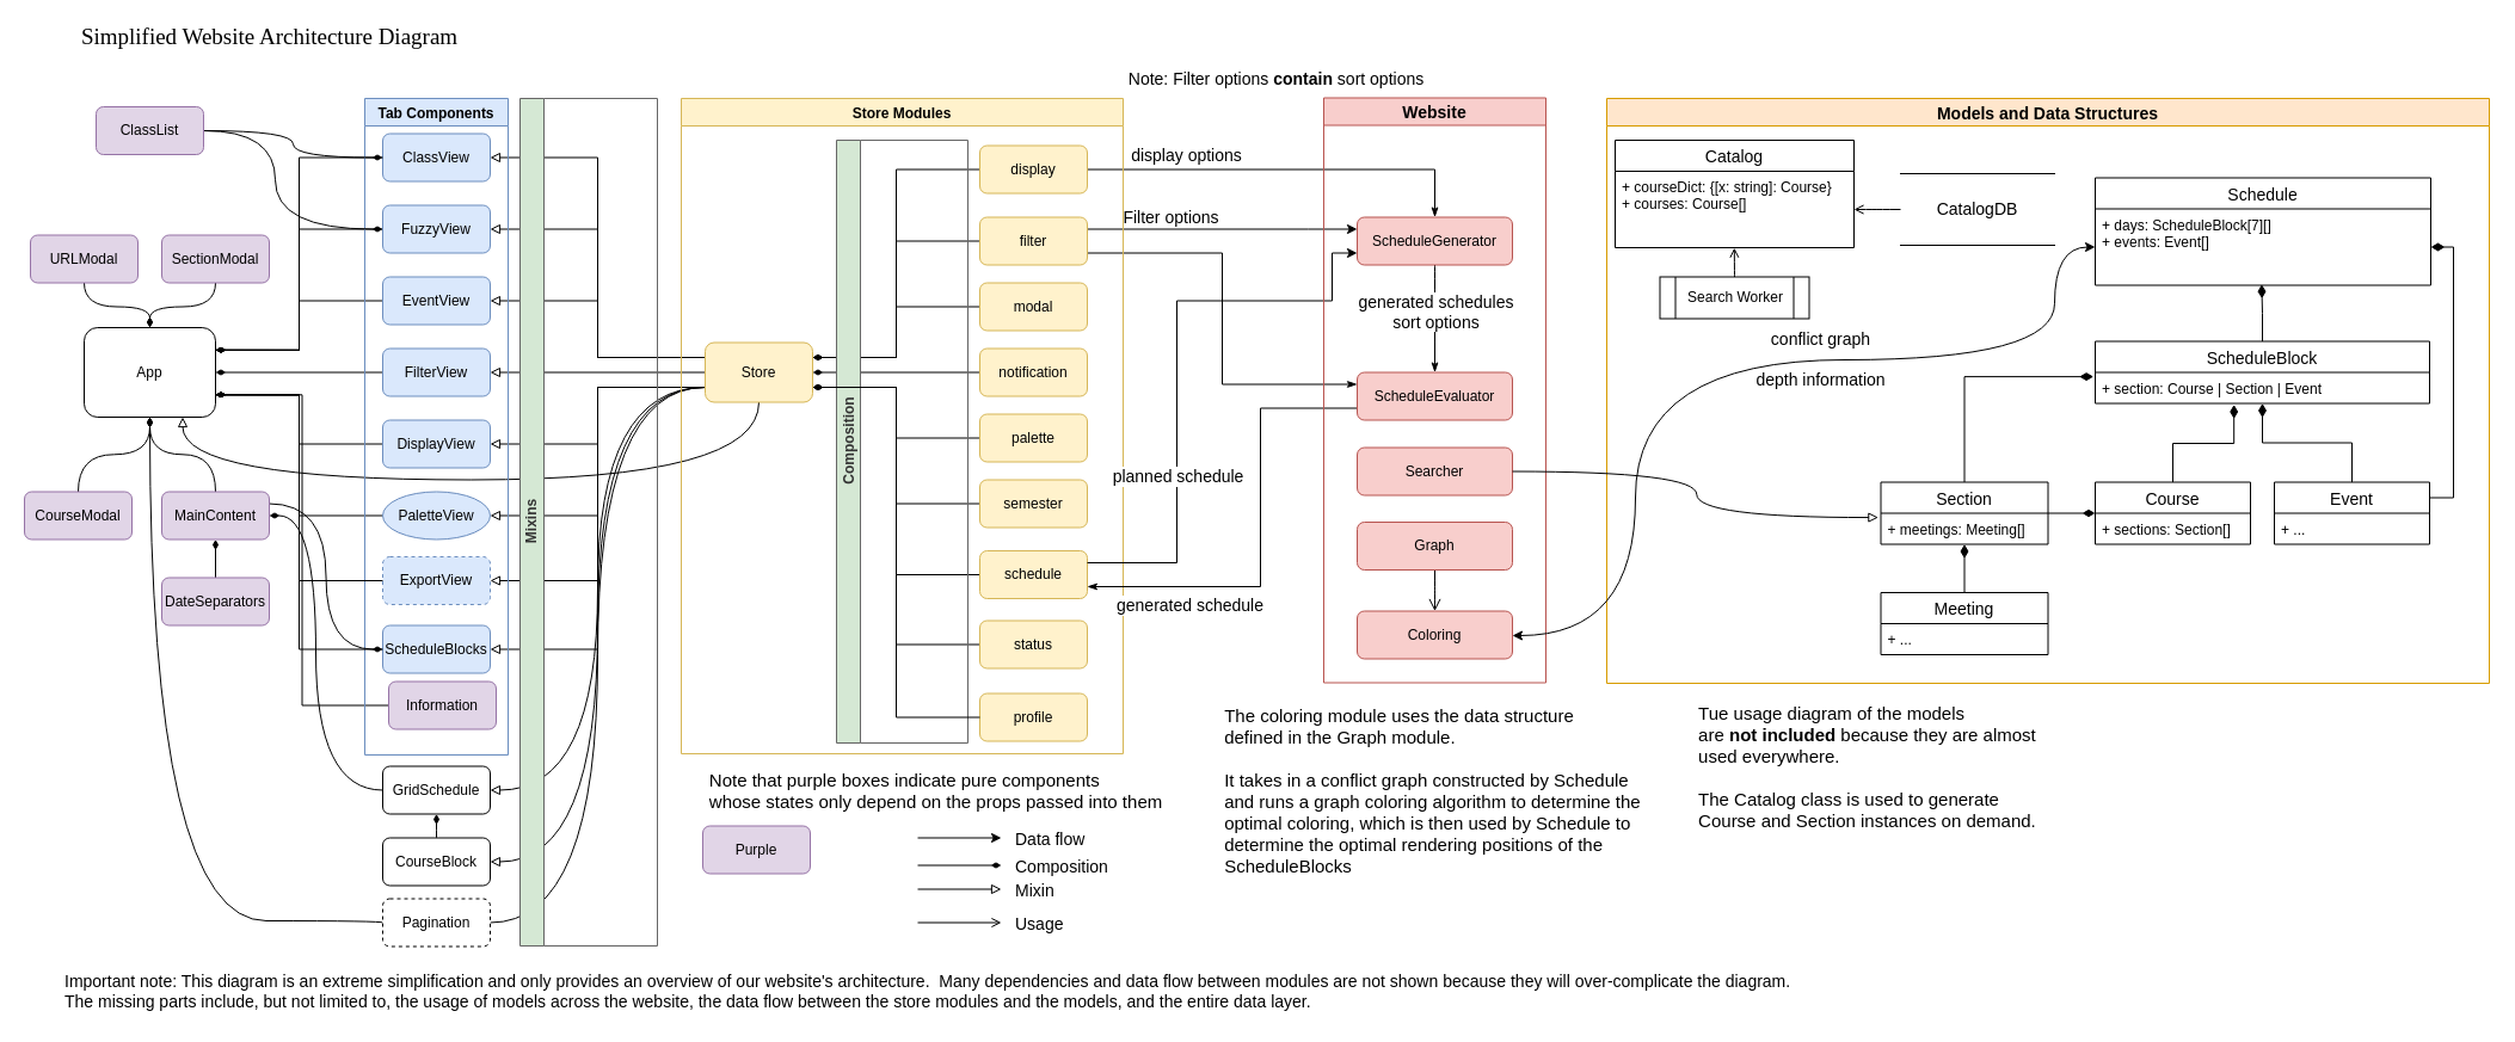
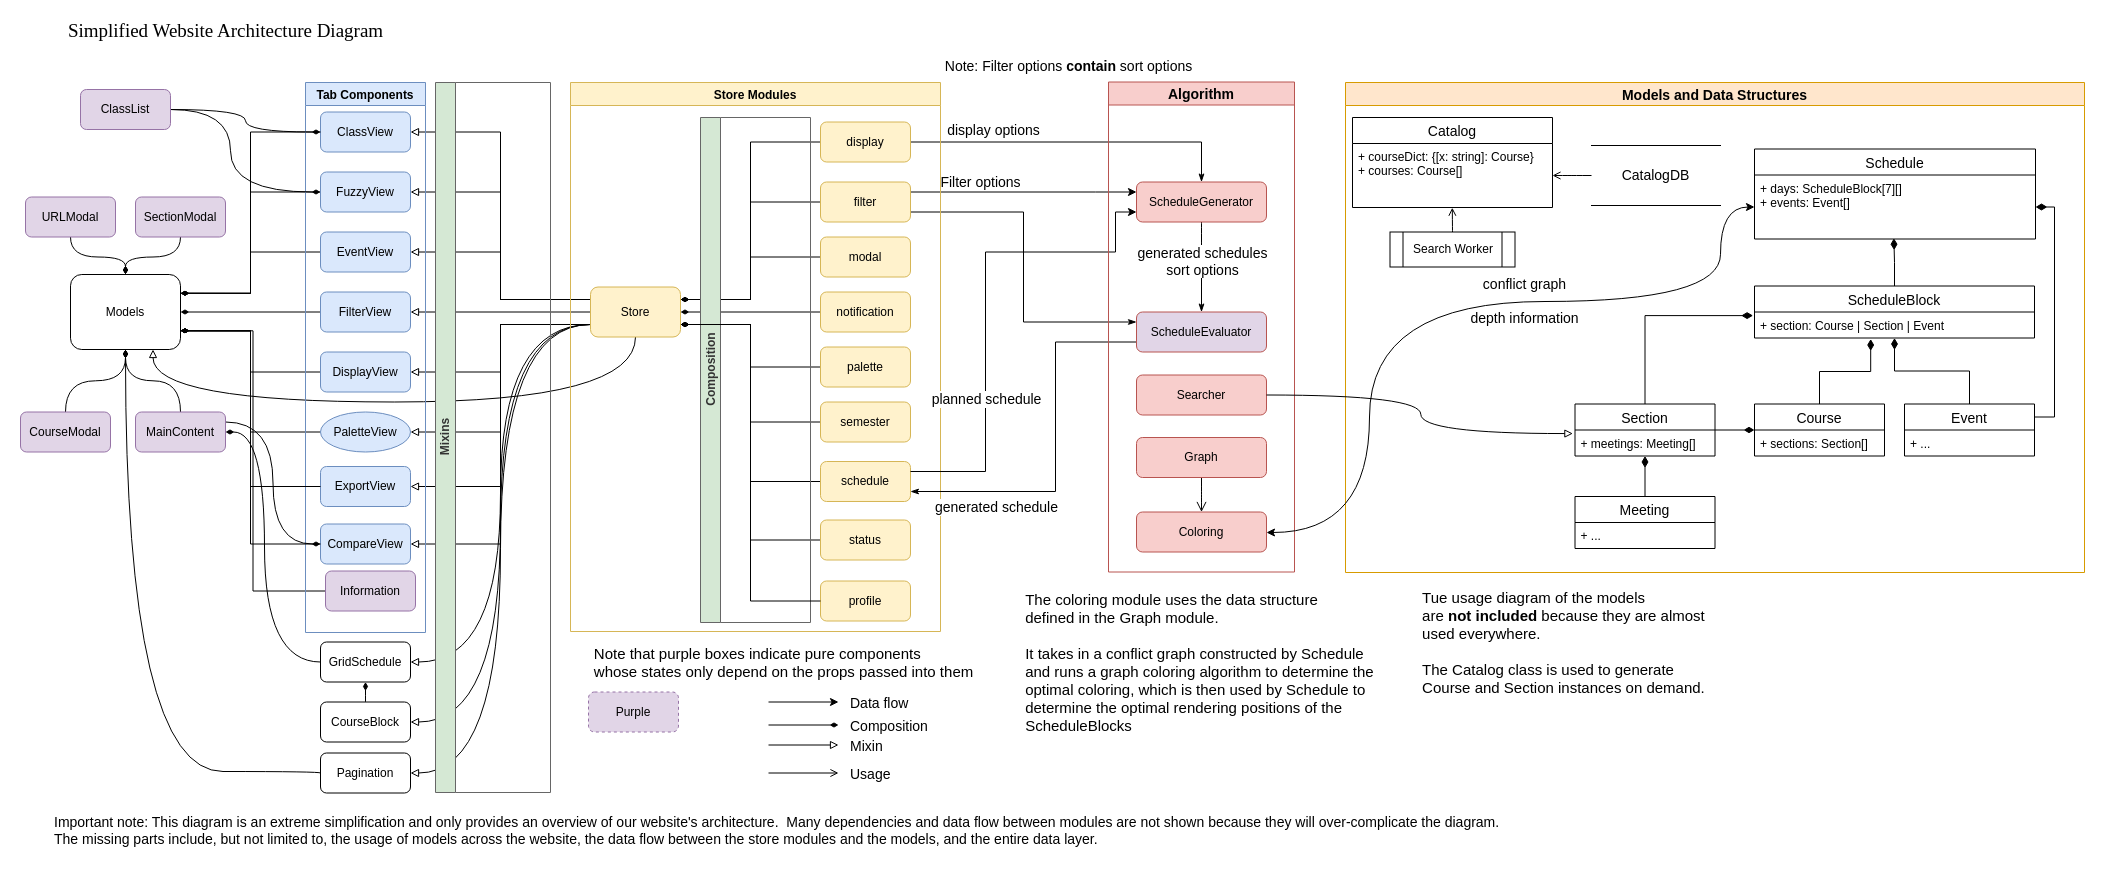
- <mxCell id="88" value="Website" style="swimlane;fontSize=14;fillColor=#f8cecc;strokeColor=#b85450;" parent="1" vertex="1"><mxGeometry x="1108" y="81.5" width="186" height="490" as="geometry" /></mxCell>
+ <mxCell id="88" value="Algorithm" style="swimlane;fontSize=14;fillColor=#f8cecc;strokeColor=#b85450;" parent="1" vertex="1"><mxGeometry x="1108" y="81.5" width="186" height="490" as="geometry" /></mxCell>
- <mxCell id="41" value="App" style="rounded=1;whiteSpace=wrap;html=1;" parent="1" vertex="1"><mxGeometry x="70" y="274" width="110" height="75" as="geometry" /></mxCell>
+ <mxCell id="41" value="Models" style="rounded=1;whiteSpace=wrap;html=1;" parent="1" vertex="1"><mxGeometry x="70" y="274" width="110" height="75" as="geometry" /></mxCell>
- <mxCell id="90" value="ScheduleEvaluator" style="rounded=1;whiteSpace=wrap;html=1;fillColor=#f8cecc;strokeColor=#b85450;" parent="88" vertex="1"><mxGeometry x="28" y="230" width="130" height="40" as="geometry" /></mxCell>
+ <mxCell id="90" value="ScheduleEvaluator" style="rounded=1;whiteSpace=wrap;html=1;fillColor=#e1d5e7;strokeColor=#b85450;" parent="88" vertex="1"><mxGeometry x="28" y="230" width="130" height="40" as="geometry" /></mxCell>
- <mxCell id="135" style="edgeStyle=orthogonalEdgeStyle;rounded=0;orthogonalLoop=1;jettySize=auto;html=1;exitX=0.5;exitY=0;exitDx=0;exitDy=0;entryX=0.5;entryY=1;entryDx=0;entryDy=0;endArrow=diamondThin;endFill=1;" edge="1" parent="1" source="136" target="134"><mxGeometry relative="1" as="geometry" /></mxCell>
- <mxCell id="51" value="ExportView" style="rounded=1;whiteSpace=wrap;html=1;fillColor=#dae8fc;strokeColor=#6c8ebf;dashed=1;" parent="49" vertex="1"><mxGeometry x="15" y="384" width="90" height="40" as="geometry" /></mxCell>
+ <mxCell id="51" value="ExportView" style="rounded=1;whiteSpace=wrap;html=1;fillColor=#dae8fc;strokeColor=#6c8ebf;" parent="49" vertex="1"><mxGeometry x="15" y="384" width="90" height="40" as="geometry" /></mxCell>
- <mxCell id="136" value="DateSeparators" style="rounded=1;whiteSpace=wrap;html=1;fillColor=#e1d5e7;strokeColor=#9673a6;" vertex="1" parent="1"><mxGeometry x="135" y="483.5" width="90" height="40" as="geometry" /></mxCell>
- <mxCell id="52" value="ScheduleBlocks" style="rounded=1;whiteSpace=wrap;html=1;fillColor=#dae8fc;strokeColor=#6c8ebf;" vertex="1" parent="49"><mxGeometry x="15" y="441.5" width="90" height="40" as="geometry" /></mxCell>
+ <mxCell id="52" value="CompareView" style="rounded=1;whiteSpace=wrap;html=1;fillColor=#dae8fc;strokeColor=#6c8ebf;" vertex="1" parent="49"><mxGeometry x="15" y="441.5" width="90" height="40" as="geometry" /></mxCell>
- <mxCell id="72" value="Purple" style="rounded=1;whiteSpace=wrap;html=1;fillColor=#e1d5e7;strokeColor=#9673a6;" parent="1" vertex="1"><mxGeometry x="588" y="691.5" width="90" height="40" as="geometry" /></mxCell>
+ <mxCell id="72" value="Purple" style="rounded=1;whiteSpace=wrap;html=1;fillColor=#e1d5e7;strokeColor=#9673a6;dashed=1;" parent="1" vertex="1"><mxGeometry x="588" y="691.5" width="90" height="40" as="geometry" /></mxCell>
- <mxCell id="18" style="edgeStyle=orthogonalEdgeStyle;curved=1;rounded=0;orthogonalLoop=1;jettySize=auto;html=1;exitX=0;exitY=0.75;exitDx=0;exitDy=0;entryX=1;entryY=0.5;entryDx=0;entryDy=0;startArrow=none;startFill=0;endArrow=none;endFill=0;" parent="1" source="22" target="63" edge="1"><mxGeometry relative="1" as="geometry" /></mxCell>
+ <mxCell id="18" style="edgeStyle=orthogonalEdgeStyle;curved=1;rounded=0;orthogonalLoop=1;jettySize=auto;html=1;exitX=0;exitY=0.75;exitDx=0;exitDy=0;entryX=1;entryY=0.5;entryDx=0;entryDy=0;startArrow=none;startFill=0;endArrow=block;endFill=0;" parent="1" source="22" target="63" edge="1"><mxGeometry relative="1" as="geometry" /></mxCell>
- <mxCell id="63" value="Pagination" style="rounded=1;whiteSpace=wrap;html=1;dashed=1;" parent="1" vertex="1"><mxGeometry x="320" y="752.5" width="90" height="40" as="geometry" /></mxCell>
+ <mxCell id="63" value="Pagination" style="rounded=1;whiteSpace=wrap;html=1;" parent="1" vertex="1"><mxGeometry x="320" y="752.5" width="90" height="40" as="geometry" /></mxCell>
